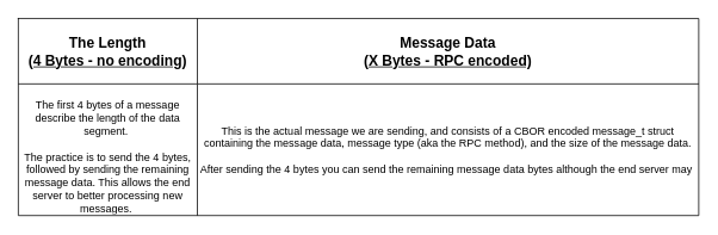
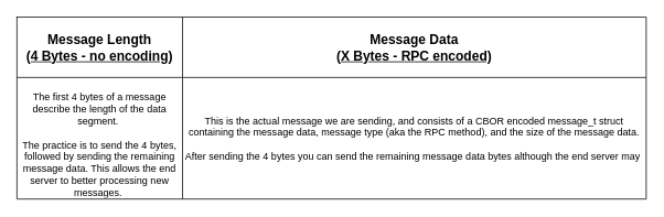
- <mxCell id="4" value="&lt;b style=&quot;font-size: 16px&quot;&gt;The Length &lt;br&gt;&lt;u&gt;(4 Bytes - no encoding)&lt;/u&gt;&lt;/b&gt;" style="shape=partialRectangle;html=1;whiteSpace=wrap;connectable=0;fillColor=none;top=0;left=0;bottom=0;right=0;overflow=hidden;" vertex="1" parent="3"><mxGeometry width="200" height="73" as="geometry" /></mxCell>
+ <mxCell id="4" value="&lt;b style=&quot;font-size: 16px&quot;&gt;Message Length &lt;br&gt;&lt;u&gt;(4 Bytes - no encoding)&lt;/u&gt;&lt;/b&gt;" style="shape=partialRectangle;html=1;whiteSpace=wrap;connectable=0;fillColor=none;top=0;left=0;bottom=0;right=0;overflow=hidden;" vertex="1" parent="3"><mxGeometry width="200" height="73" as="geometry" /></mxCell>
